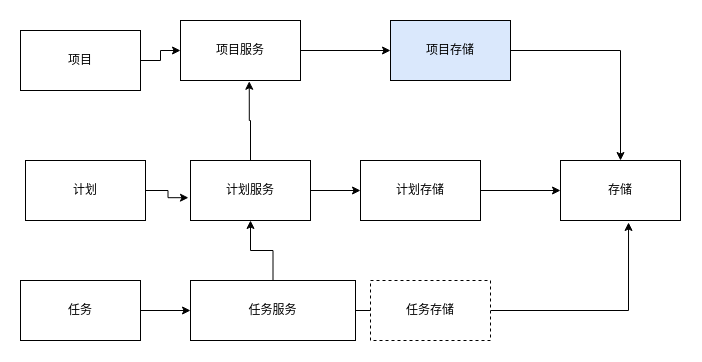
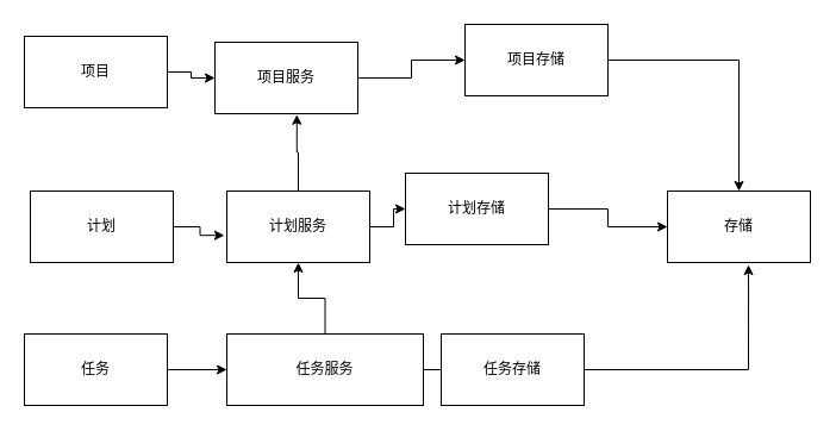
- <mxCell id="3" value="项目服务" style="rounded=0;whiteSpace=wrap;html=1;" parent="1" vertex="1"><mxGeometry x="180" y="20" width="120" height="60" as="geometry" /></mxCell>
+ <mxCell id="3" value="项目服务" style="rounded=0;whiteSpace=wrap;html=1;" parent="1" vertex="1"><mxGeometry x="180" y="35" width="120" height="60" as="geometry" /></mxCell>
- <mxCell id="16" value="项目存储" style="rounded=0;whiteSpace=wrap;html=1;fillColor=#dae8fc;" parent="1" vertex="1"><mxGeometry x="390" y="20" width="120" height="60" as="geometry" /></mxCell>
+ <mxCell id="16" value="项目存储" style="rounded=0;whiteSpace=wrap;html=1;" parent="1" vertex="1"><mxGeometry x="390" y="20" width="120" height="60" as="geometry" /></mxCell>
- <mxCell id="13" value="计划存储" style="rounded=0;whiteSpace=wrap;html=1;" parent="1" vertex="1"><mxGeometry x="360" y="160" width="120" height="60" as="geometry" /></mxCell>
+ <mxCell id="13" value="计划存储" style="rounded=0;whiteSpace=wrap;html=1;" parent="1" vertex="1"><mxGeometry x="340" y="145" width="120" height="60" as="geometry" /></mxCell>
- <mxCell id="11" value="任务存储" style="rounded=0;whiteSpace=wrap;html=1;dashed=1;" parent="1" vertex="1"><mxGeometry x="370" y="280" width="120" height="60" as="geometry" /></mxCell>
+ <mxCell id="11" value="任务存储" style="rounded=0;whiteSpace=wrap;html=1;" parent="1" vertex="1"><mxGeometry x="370" y="280" width="120" height="60" as="geometry" /></mxCell>
